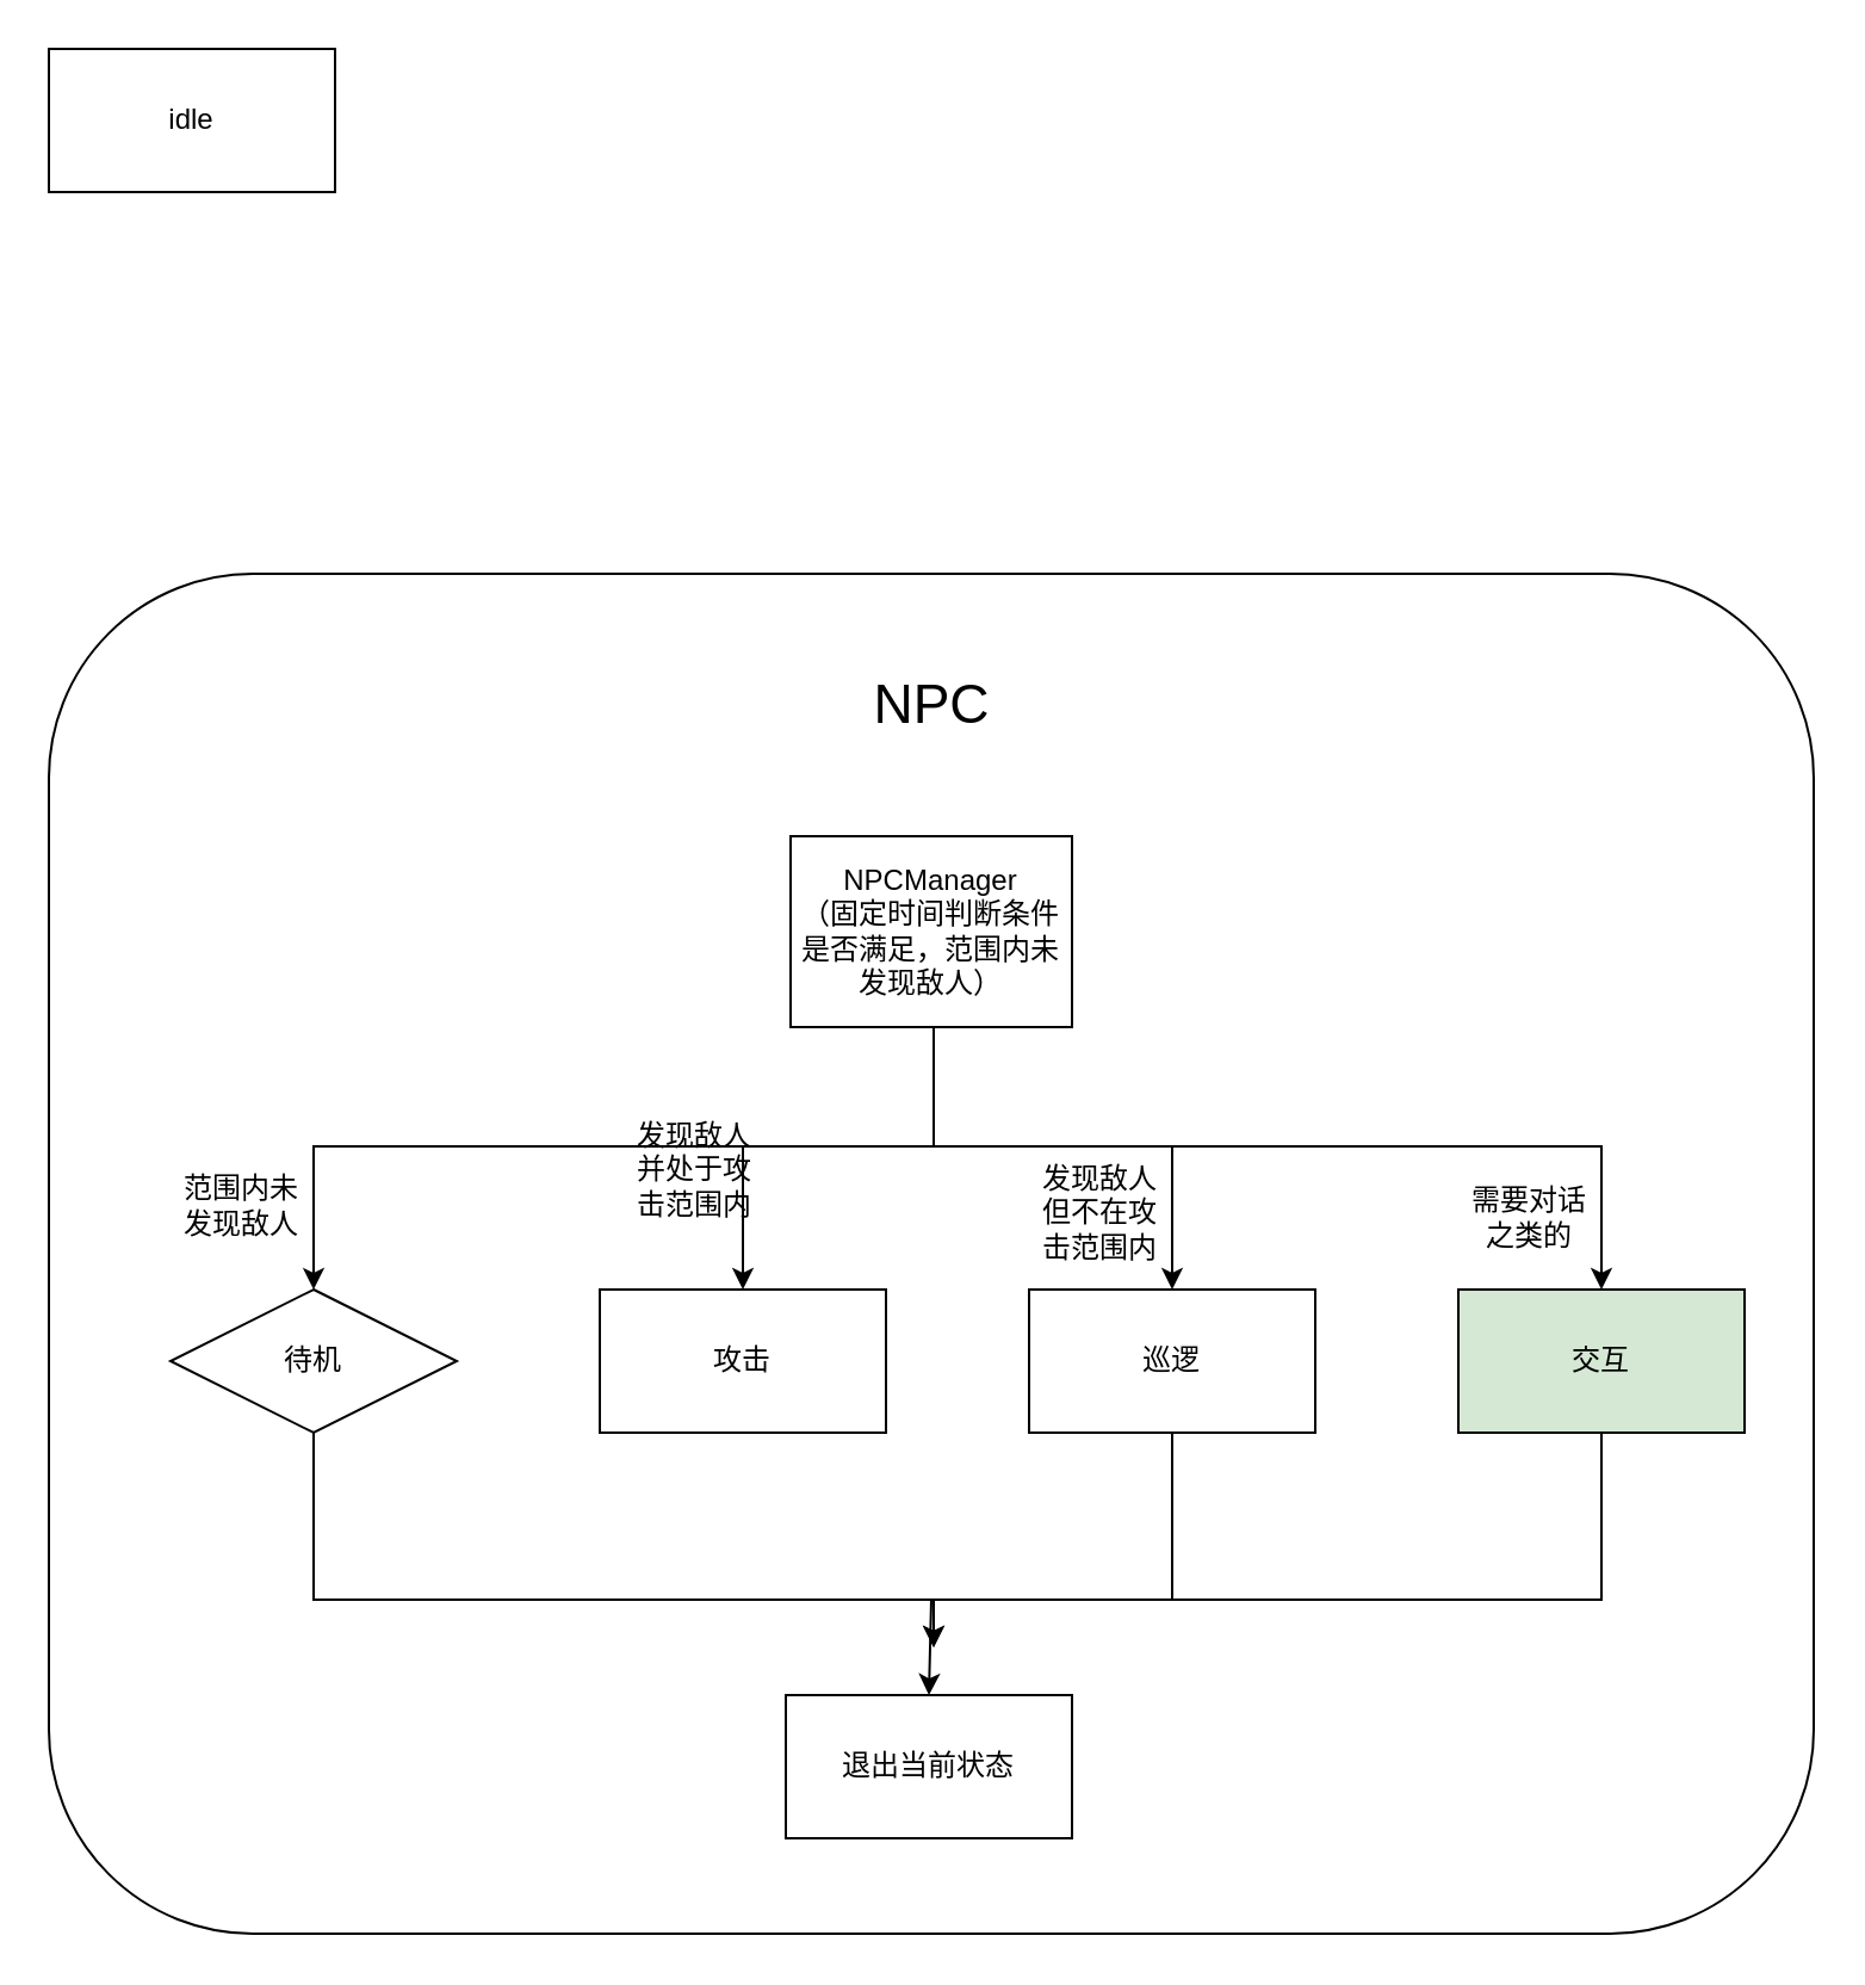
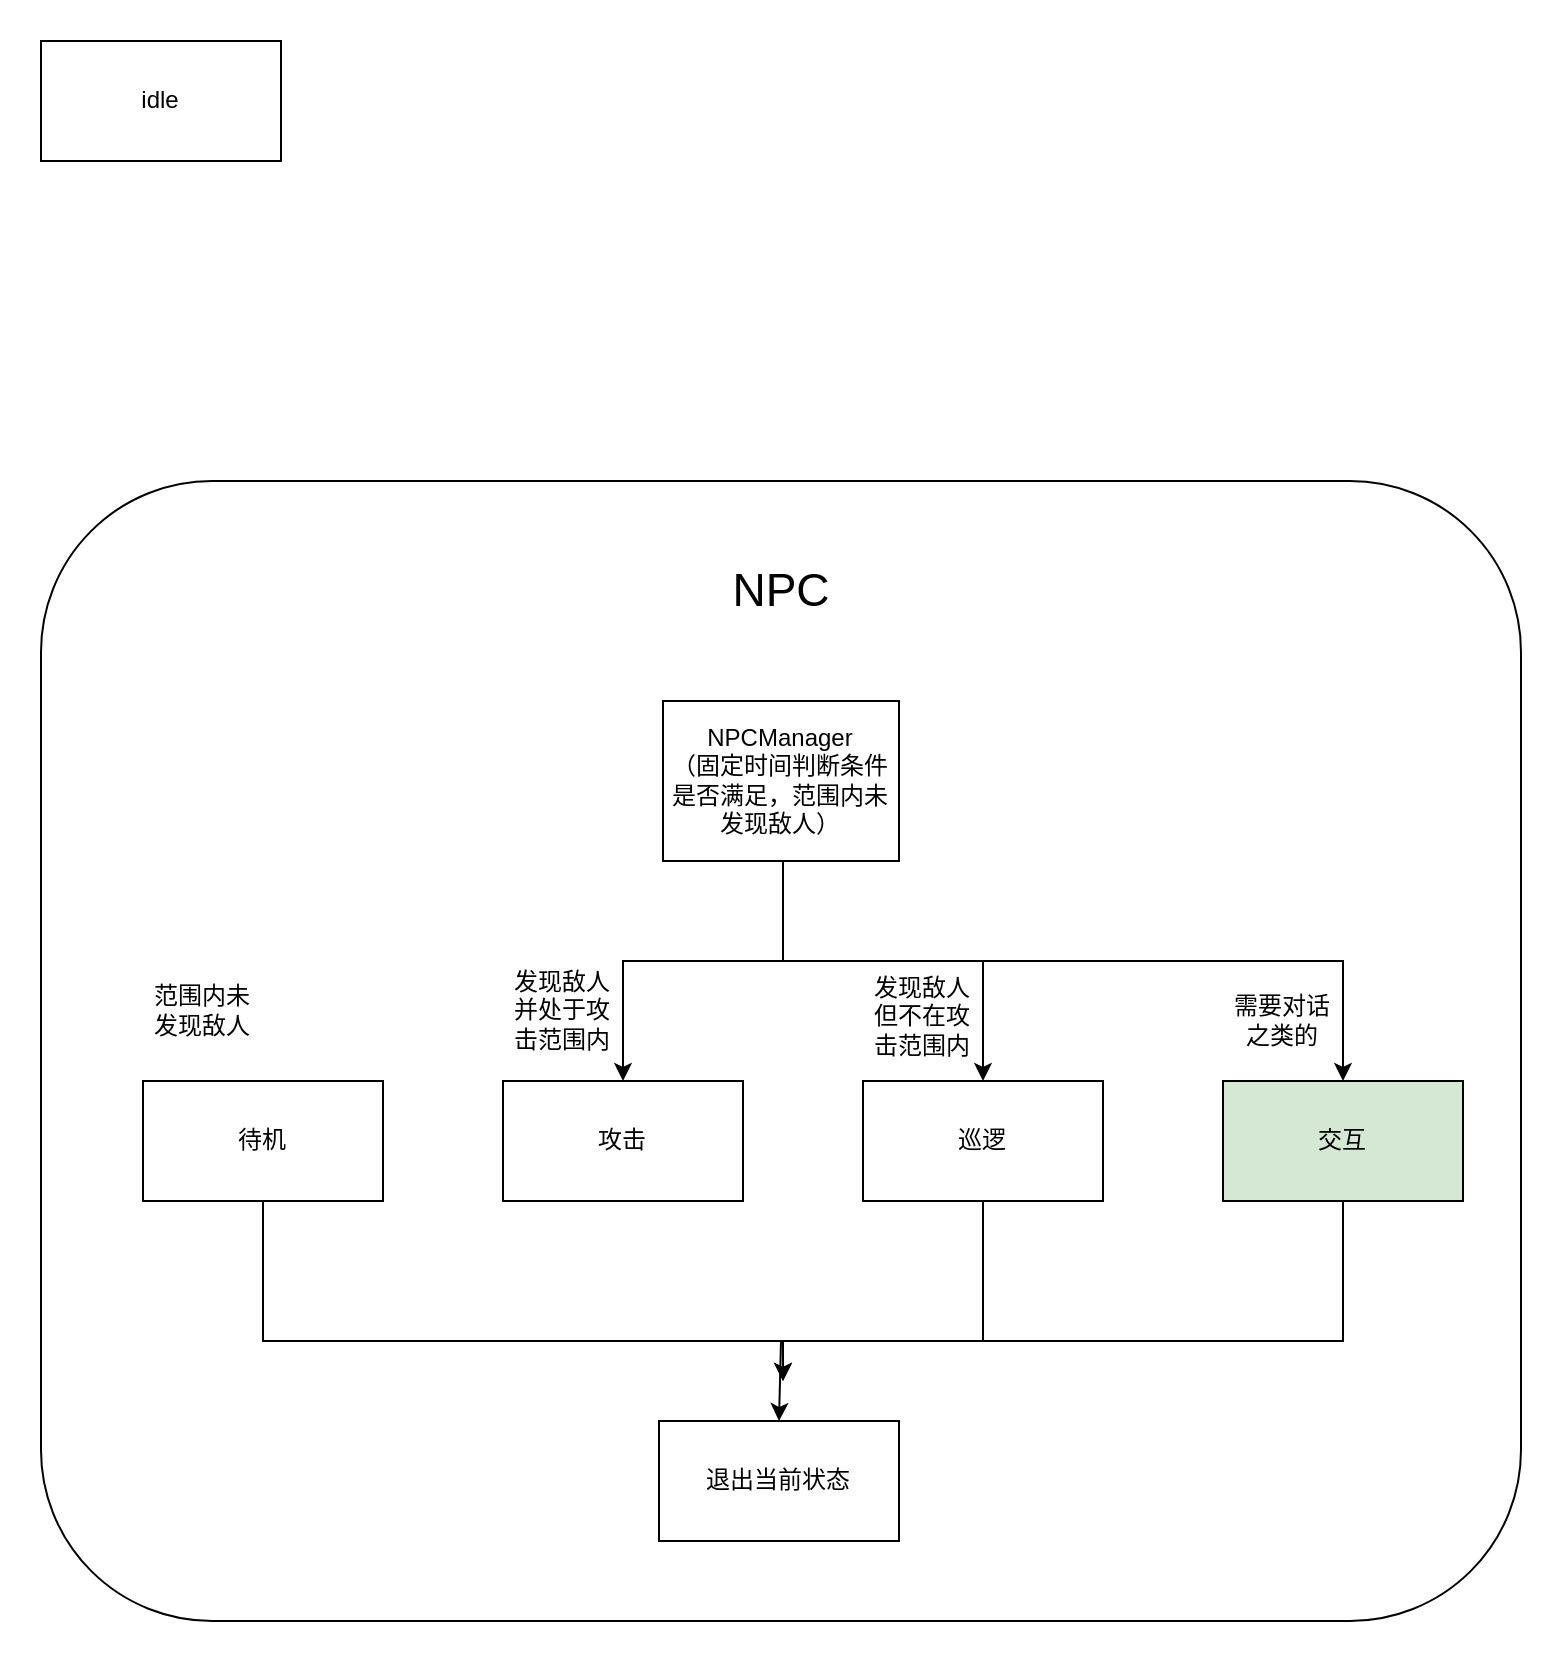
- <mxCell id="4" style="edgeStyle=orthogonalEdgeStyle;rounded=0;orthogonalLoop=1;jettySize=auto;html=1;entryX=0.5;entryY=0;entryDx=0;entryDy=0;" edge="1" parent="1" source="8" target="10"><mxGeometry relative="1" as="geometry"><Array as="points"><mxPoint x="391" y="480" /><mxPoint x="131" y="480" /></Array></mxGeometry></mxCell>
- <mxCell id="17" value="发现敌人并处于攻击范围内" style="text;html=1;strokeColor=none;fillColor=none;align=center;verticalAlign=middle;whiteSpace=wrap;rounded=0;" vertex="1" parent="1"><mxGeometry x="261" y="470" width="60" height="40" as="geometry" /></mxCell>
+ <mxCell id="17" value="发现敌人并处于攻击范围内" style="text;html=1;strokeColor=none;fillColor=none;align=center;verticalAlign=middle;whiteSpace=wrap;rounded=0;" vertex="1" parent="1"><mxGeometry x="251" y="485" width="60" height="40" as="geometry" /></mxCell>
- <mxCell id="10" value="待机" style="rhombus;whiteSpace=wrap;html=1;" vertex="1" parent="1"><mxGeometry x="71" y="540" width="120" height="60" as="geometry" /></mxCell>
+ <mxCell id="10" value="待机" style="rounded=0;whiteSpace=wrap;html=1;" vertex="1" parent="1"><mxGeometry x="71" y="540" width="120" height="60" as="geometry" /></mxCell>
